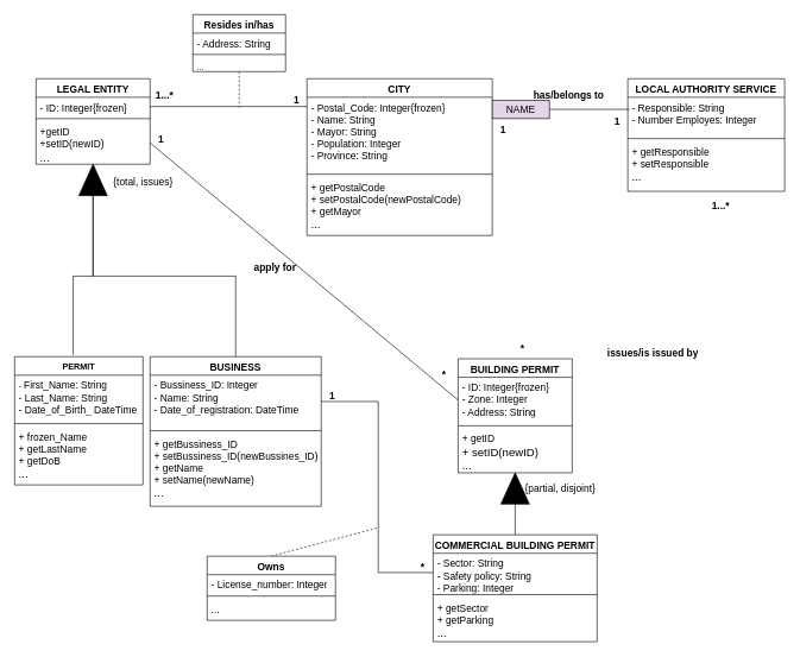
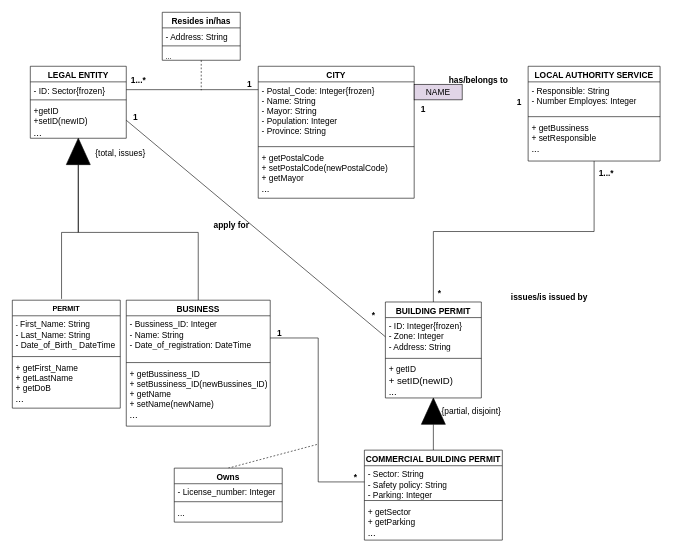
- <mxCell id="3" value="&lt;font style=&quot;font-size: 14px;&quot;&gt;- ID: Integer{frozen}&lt;/font&gt;" style="text;strokeColor=none;fillColor=none;align=left;verticalAlign=top;spacingLeft=4;spacingRight=4;overflow=hidden;rotatable=0;points=[[0,0.5],[1,0.5]];portConstraint=eastwest;whiteSpace=wrap;html=1;" parent="2" vertex="1"><mxGeometry y="26" width="160" height="26" as="geometry" /></mxCell>
+ <mxCell id="3" value="&lt;font style=&quot;font-size: 14px;&quot;&gt;- ID: Sector{frozen}&lt;/font&gt;" style="text;strokeColor=none;fillColor=none;align=left;verticalAlign=top;spacingLeft=4;spacingRight=4;overflow=hidden;rotatable=0;points=[[0,0.5],[1,0.5]];portConstraint=eastwest;whiteSpace=wrap;html=1;" parent="2" vertex="1"><mxGeometry y="26" width="160" height="26" as="geometry" /></mxCell>
- <mxCell id="34" style="edgeStyle=orthogonalEdgeStyle;rounded=0;orthogonalLoop=1;jettySize=auto;html=1;exitX=1;exitY=0.5;exitDx=0;exitDy=0;entryX=0.009;entryY=0.315;entryDx=0;entryDy=0;entryPerimeter=0;endArrow=none;endFill=0;" parent="1" source="33" target="29" edge="1"><mxGeometry relative="1" as="geometry" /></mxCell>
- <mxCell id="31" value="&lt;div&gt;&lt;font style=&quot;font-size: 14px;&quot;&gt;+ getResponsible&lt;/font&gt;&lt;/div&gt;&lt;div&gt;&lt;font style=&quot;font-size: 14px;&quot;&gt;+ setResponsible&lt;br&gt;&lt;/font&gt;&lt;/div&gt;&lt;div&gt;&lt;font size=&quot;3&quot;&gt;...&lt;br&gt;&lt;/font&gt;&lt;/div&gt;" style="text;strokeColor=none;fillColor=none;align=left;verticalAlign=top;spacingLeft=4;spacingRight=4;overflow=hidden;rotatable=0;points=[[0,0.5],[1,0.5]];portConstraint=eastwest;whiteSpace=wrap;html=1;" parent="28" vertex="1"><mxGeometry y="88" width="220" height="70" as="geometry" /></mxCell>
+ <mxCell id="31" value="&lt;div&gt;&lt;font style=&quot;font-size: 14px;&quot;&gt;+ getBussiness&lt;/font&gt;&lt;/div&gt;&lt;div&gt;&lt;font style=&quot;font-size: 14px;&quot;&gt;+ setResponsible&lt;br&gt;&lt;/font&gt;&lt;/div&gt;&lt;div&gt;&lt;font size=&quot;3&quot;&gt;...&lt;br&gt;&lt;/font&gt;&lt;/div&gt;" style="text;strokeColor=none;fillColor=none;align=left;verticalAlign=top;spacingLeft=4;spacingRight=4;overflow=hidden;rotatable=0;points=[[0,0.5],[1,0.5]];portConstraint=eastwest;whiteSpace=wrap;html=1;" parent="28" vertex="1"><mxGeometry y="88" width="220" height="70" as="geometry" /></mxCell>
+ <mxCell id="27" style="edgeStyle=orthogonalEdgeStyle;rounded=0;orthogonalLoop=1;jettySize=auto;html=1;exitX=0.5;exitY=1;exitDx=0;exitDy=0;entryX=0.5;entryY=0;entryDx=0;entryDy=0;endArrow=none;endFill=0;" parent="1" source="28" target="21" edge="1"><mxGeometry relative="1" as="geometry" /></mxCell>
- <mxCell id="15" value="&lt;div&gt;&lt;font style=&quot;font-size: 14px;&quot;&gt;+ frozen_Name&lt;/font&gt;&lt;/div&gt;&lt;div&gt;&lt;font style=&quot;font-size: 14px;&quot;&gt;+ getLastName&lt;/font&gt;&lt;/div&gt;&lt;div&gt;&lt;font style=&quot;font-size: 14px;&quot;&gt;+ getDoB&lt;br&gt;&lt;/font&gt;&lt;/div&gt;&lt;div&gt;&lt;font size=&quot;3&quot;&gt;...&lt;br&gt;&lt;/font&gt;&lt;/div&gt;" style="text;strokeColor=none;fillColor=none;align=left;verticalAlign=top;spacingLeft=4;spacingRight=4;overflow=hidden;rotatable=0;points=[[0,0.5],[1,0.5]];portConstraint=eastwest;whiteSpace=wrap;html=1;" parent="12" vertex="1"><mxGeometry y="98" width="180" height="82" as="geometry" /></mxCell>
+ <mxCell id="15" value="&lt;div&gt;&lt;font style=&quot;font-size: 14px;&quot;&gt;+ getFirst_Name&lt;/font&gt;&lt;/div&gt;&lt;div&gt;&lt;font style=&quot;font-size: 14px;&quot;&gt;+ getLastName&lt;/font&gt;&lt;/div&gt;&lt;div&gt;&lt;font style=&quot;font-size: 14px;&quot;&gt;+ getDoB&lt;br&gt;&lt;/font&gt;&lt;/div&gt;&lt;div&gt;&lt;font size=&quot;3&quot;&gt;...&lt;br&gt;&lt;/font&gt;&lt;/div&gt;" style="text;strokeColor=none;fillColor=none;align=left;verticalAlign=top;spacingLeft=4;spacingRight=4;overflow=hidden;rotatable=0;points=[[0,0.5],[1,0.5]];portConstraint=eastwest;whiteSpace=wrap;html=1;" parent="12" vertex="1"><mxGeometry y="98" width="180" height="82" as="geometry" /></mxCell>
